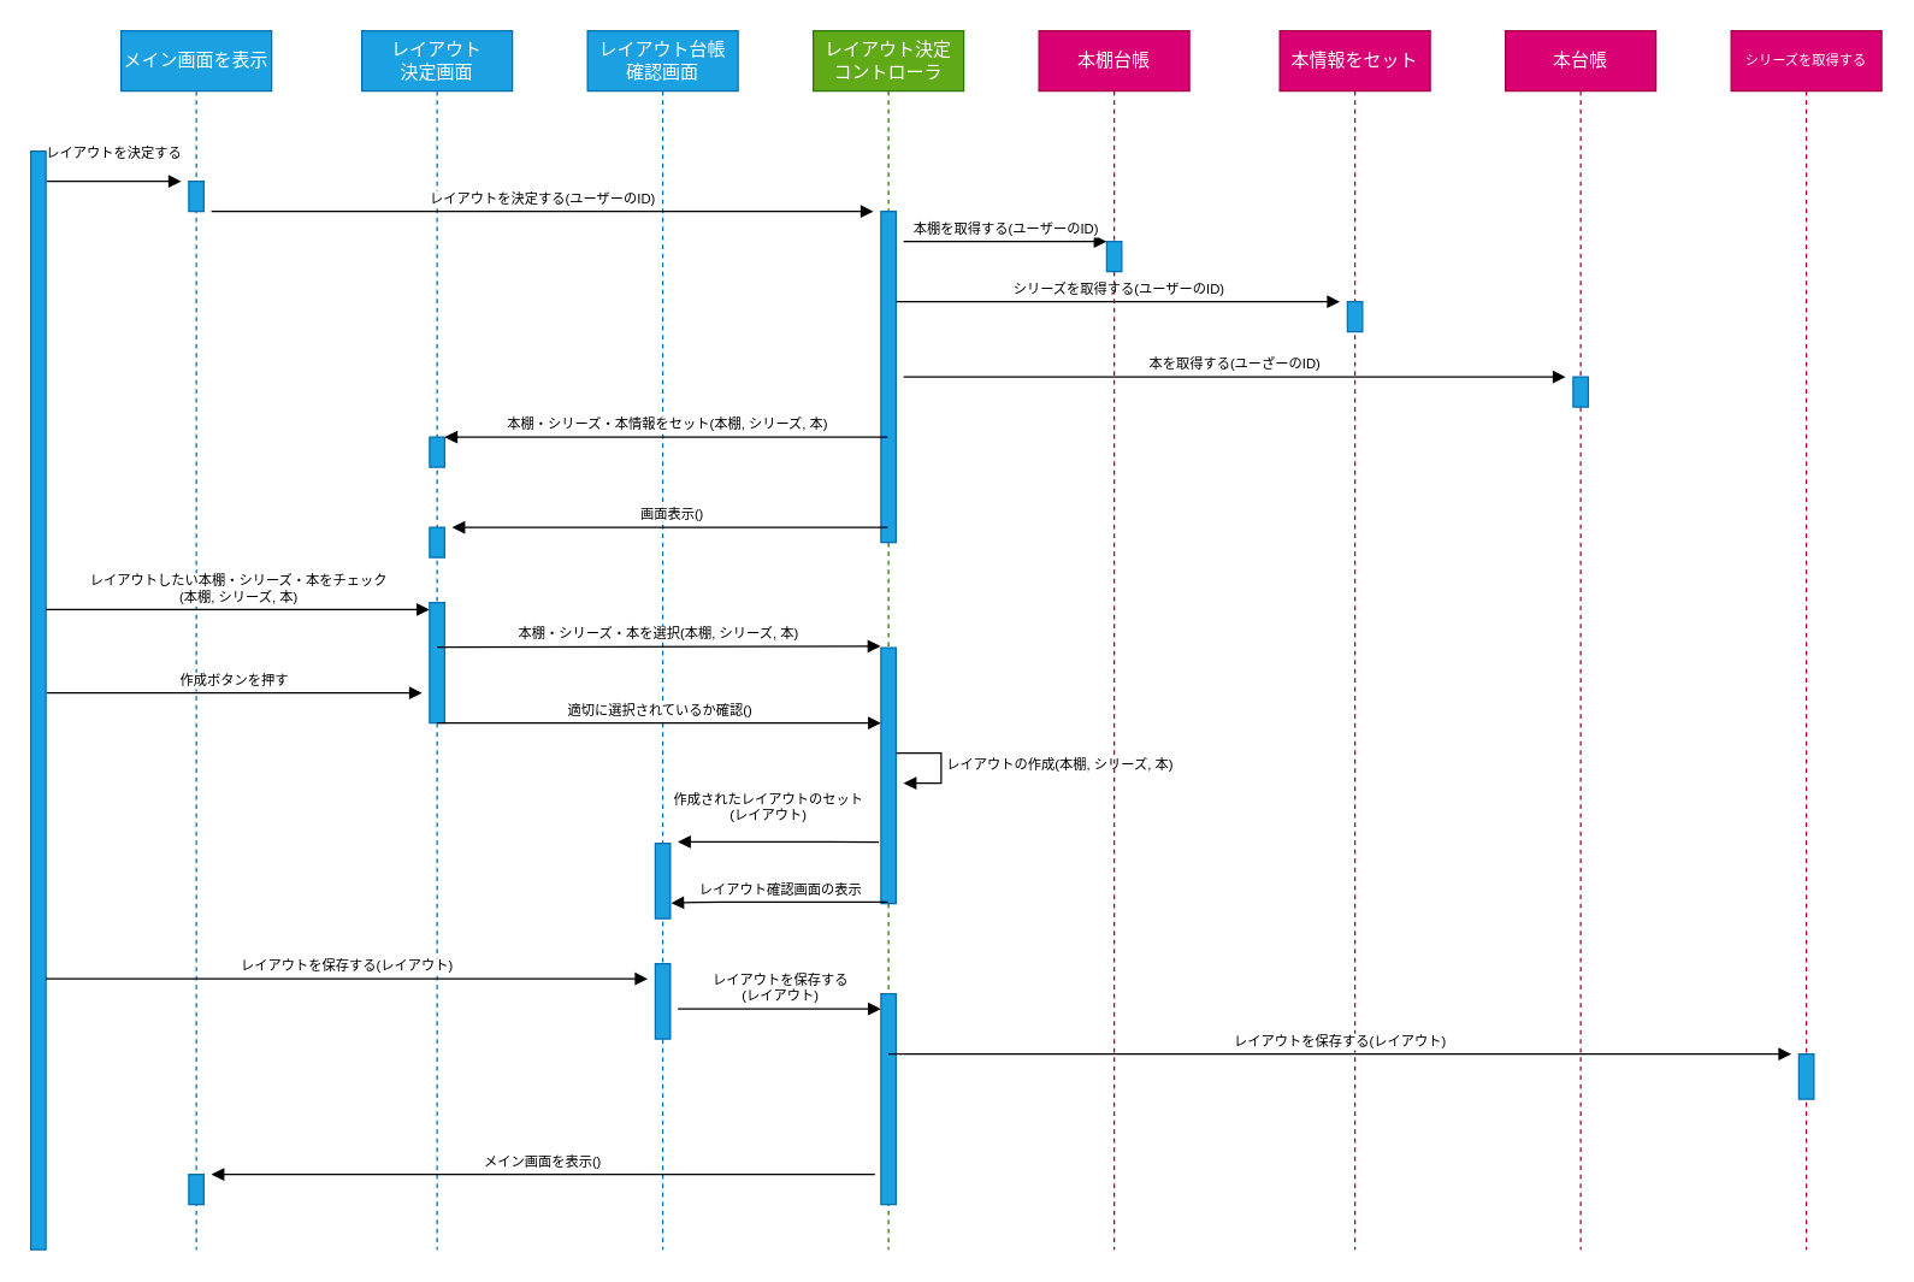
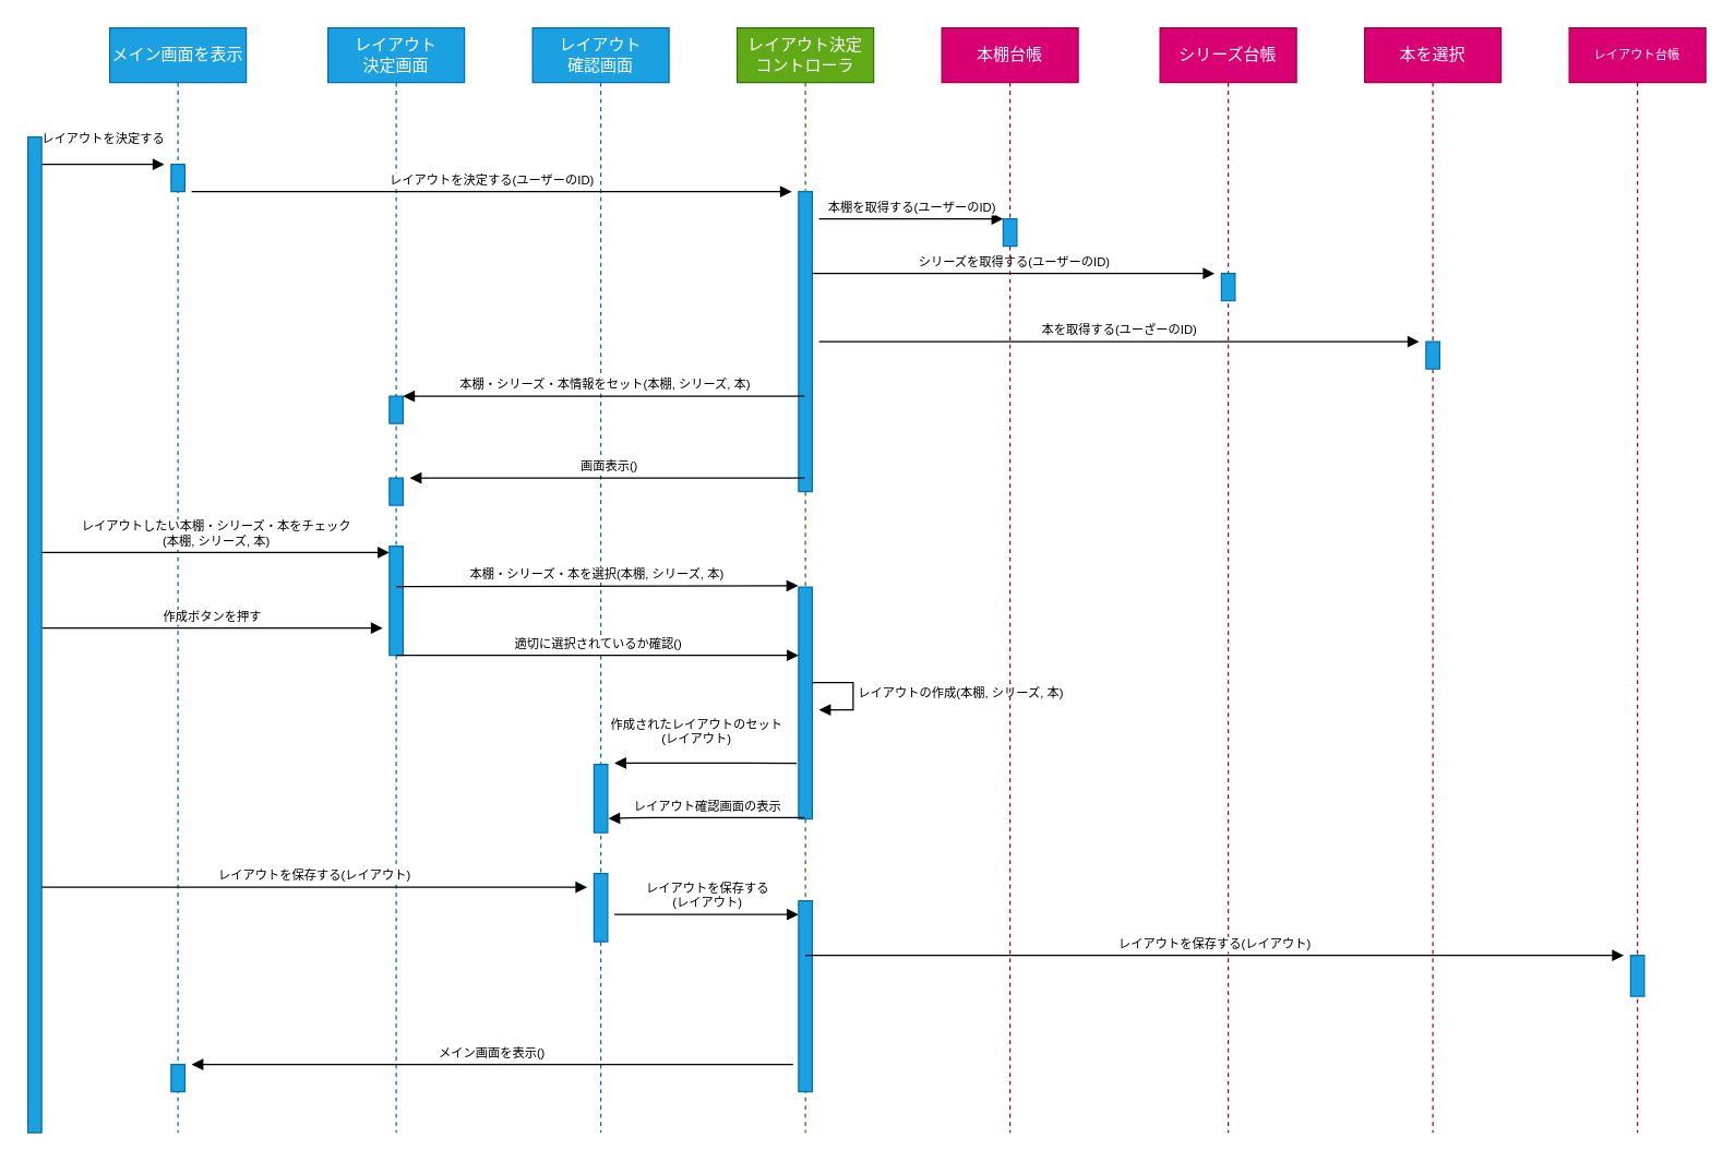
- <mxCell id="11" value="レイアウト台帳&lt;br&gt;確認画面" style="shape=umlLifeline;perimeter=lifelinePerimeter;whiteSpace=wrap;html=1;container=1;collapsible=0;recursiveResize=0;outlineConnect=0;fillColor=#1ba1e2;fontColor=#ffffff;strokeColor=#006EAF;" vertex="1" parent="1"><mxGeometry x="390" y="20" width="100" height="810" as="geometry" /></mxCell>
+ <mxCell id="11" value="レイアウト&lt;br&gt;確認画面" style="shape=umlLifeline;perimeter=lifelinePerimeter;whiteSpace=wrap;html=1;container=1;collapsible=0;recursiveResize=0;outlineConnect=0;fillColor=#1ba1e2;fontColor=#ffffff;strokeColor=#006EAF;" vertex="1" parent="1"><mxGeometry x="390" y="20" width="100" height="810" as="geometry" /></mxCell>
- <mxCell id="24" value="本情報をセット" style="shape=umlLifeline;perimeter=lifelinePerimeter;whiteSpace=wrap;html=1;container=1;collapsible=0;recursiveResize=0;outlineConnect=0;fillColor=#d80073;fontColor=#ffffff;strokeColor=#A50040;" vertex="1" parent="1"><mxGeometry x="850" y="20" width="100" height="810" as="geometry" /></mxCell>
+ <mxCell id="24" value="シリーズ台帳" style="shape=umlLifeline;perimeter=lifelinePerimeter;whiteSpace=wrap;html=1;container=1;collapsible=0;recursiveResize=0;outlineConnect=0;fillColor=#d80073;fontColor=#ffffff;strokeColor=#A50040;" vertex="1" parent="1"><mxGeometry x="850" y="20" width="100" height="810" as="geometry" /></mxCell>
- <mxCell id="26" value="本台帳" style="shape=umlLifeline;perimeter=lifelinePerimeter;whiteSpace=wrap;html=1;container=1;collapsible=0;recursiveResize=0;outlineConnect=0;fillColor=#d80073;fontColor=#ffffff;strokeColor=#A50040;" vertex="1" parent="1"><mxGeometry x="1000" y="20" width="100" height="810" as="geometry" /></mxCell>
+ <mxCell id="26" value="本を選択" style="shape=umlLifeline;perimeter=lifelinePerimeter;whiteSpace=wrap;html=1;container=1;collapsible=0;recursiveResize=0;outlineConnect=0;fillColor=#d80073;fontColor=#ffffff;strokeColor=#A50040;" vertex="1" parent="1"><mxGeometry x="1000" y="20" width="100" height="810" as="geometry" /></mxCell>
- <mxCell id="41" value="シリーズを取得する" style="shape=umlLifeline;perimeter=lifelinePerimeter;whiteSpace=wrap;html=1;container=1;collapsible=0;recursiveResize=0;outlineConnect=0;fontSize=9;fillColor=#d80073;fontColor=#ffffff;strokeColor=#A50040;" vertex="1" parent="1"><mxGeometry x="1150" y="20" width="100" height="810" as="geometry" /></mxCell>
+ <mxCell id="41" value="レイアウト台帳" style="shape=umlLifeline;perimeter=lifelinePerimeter;whiteSpace=wrap;html=1;container=1;collapsible=0;recursiveResize=0;outlineConnect=0;fontSize=9;fillColor=#d80073;fontColor=#ffffff;strokeColor=#A50040;" vertex="1" parent="1"><mxGeometry x="1150" y="20" width="100" height="810" as="geometry" /></mxCell>
